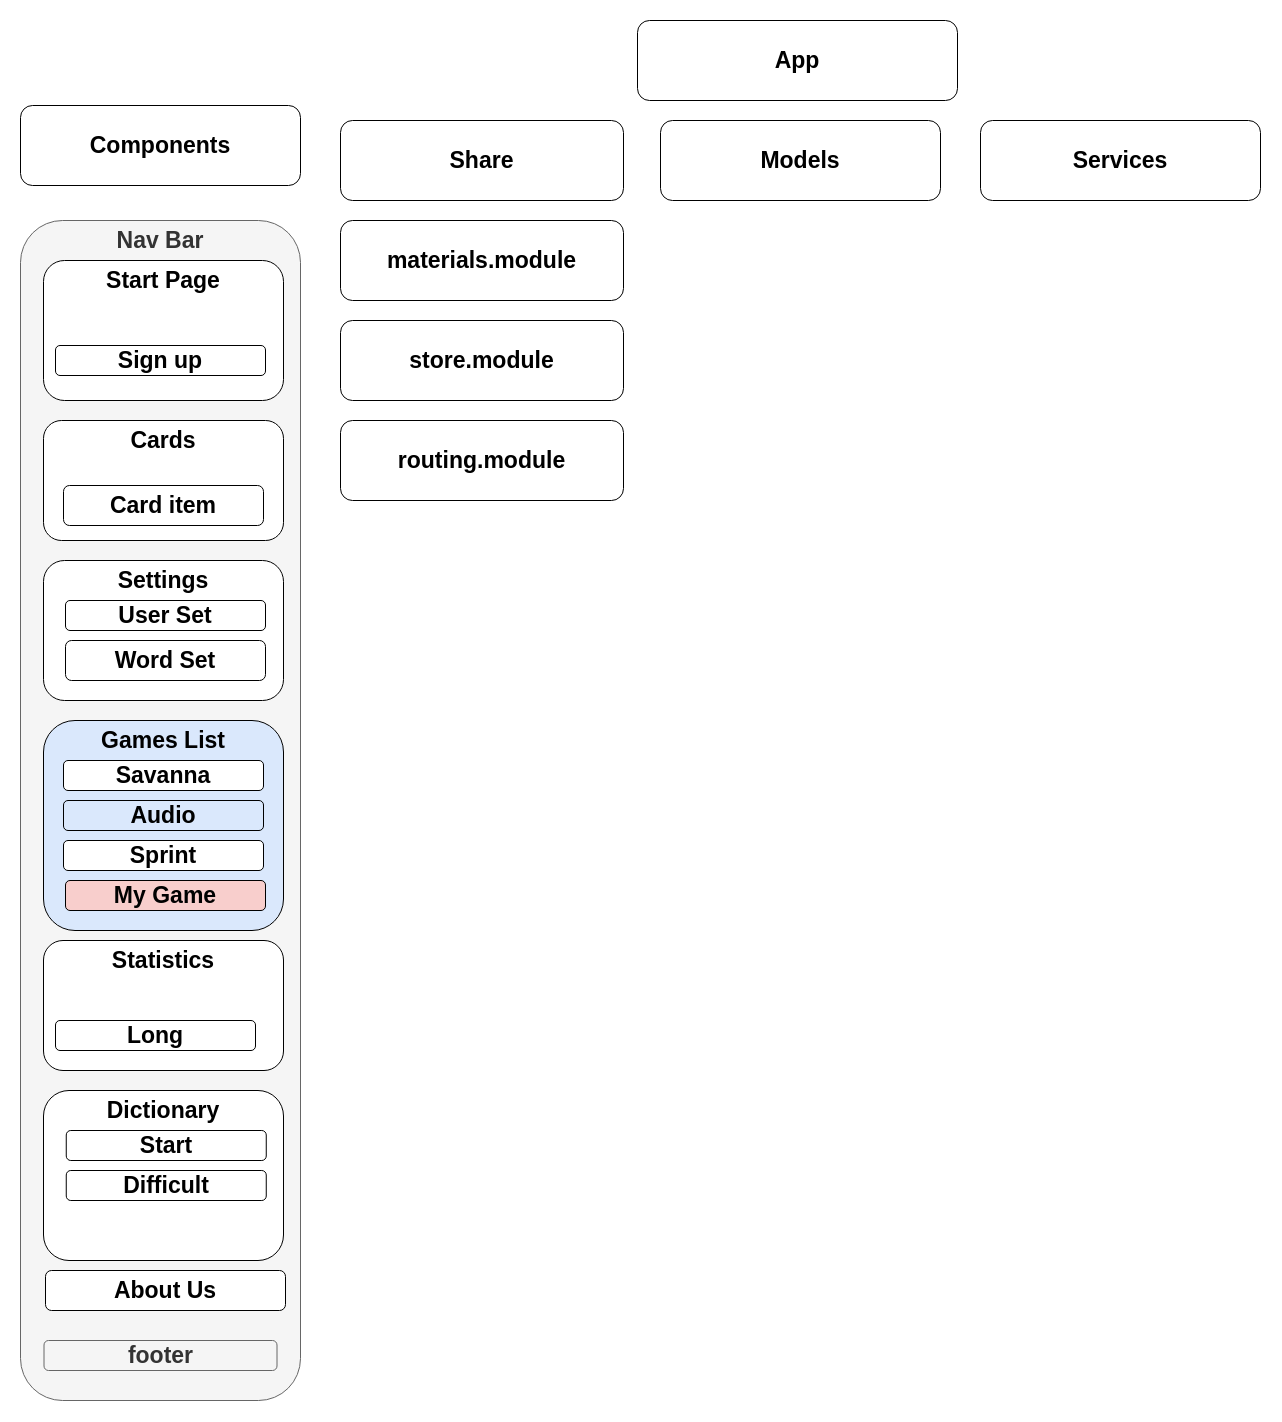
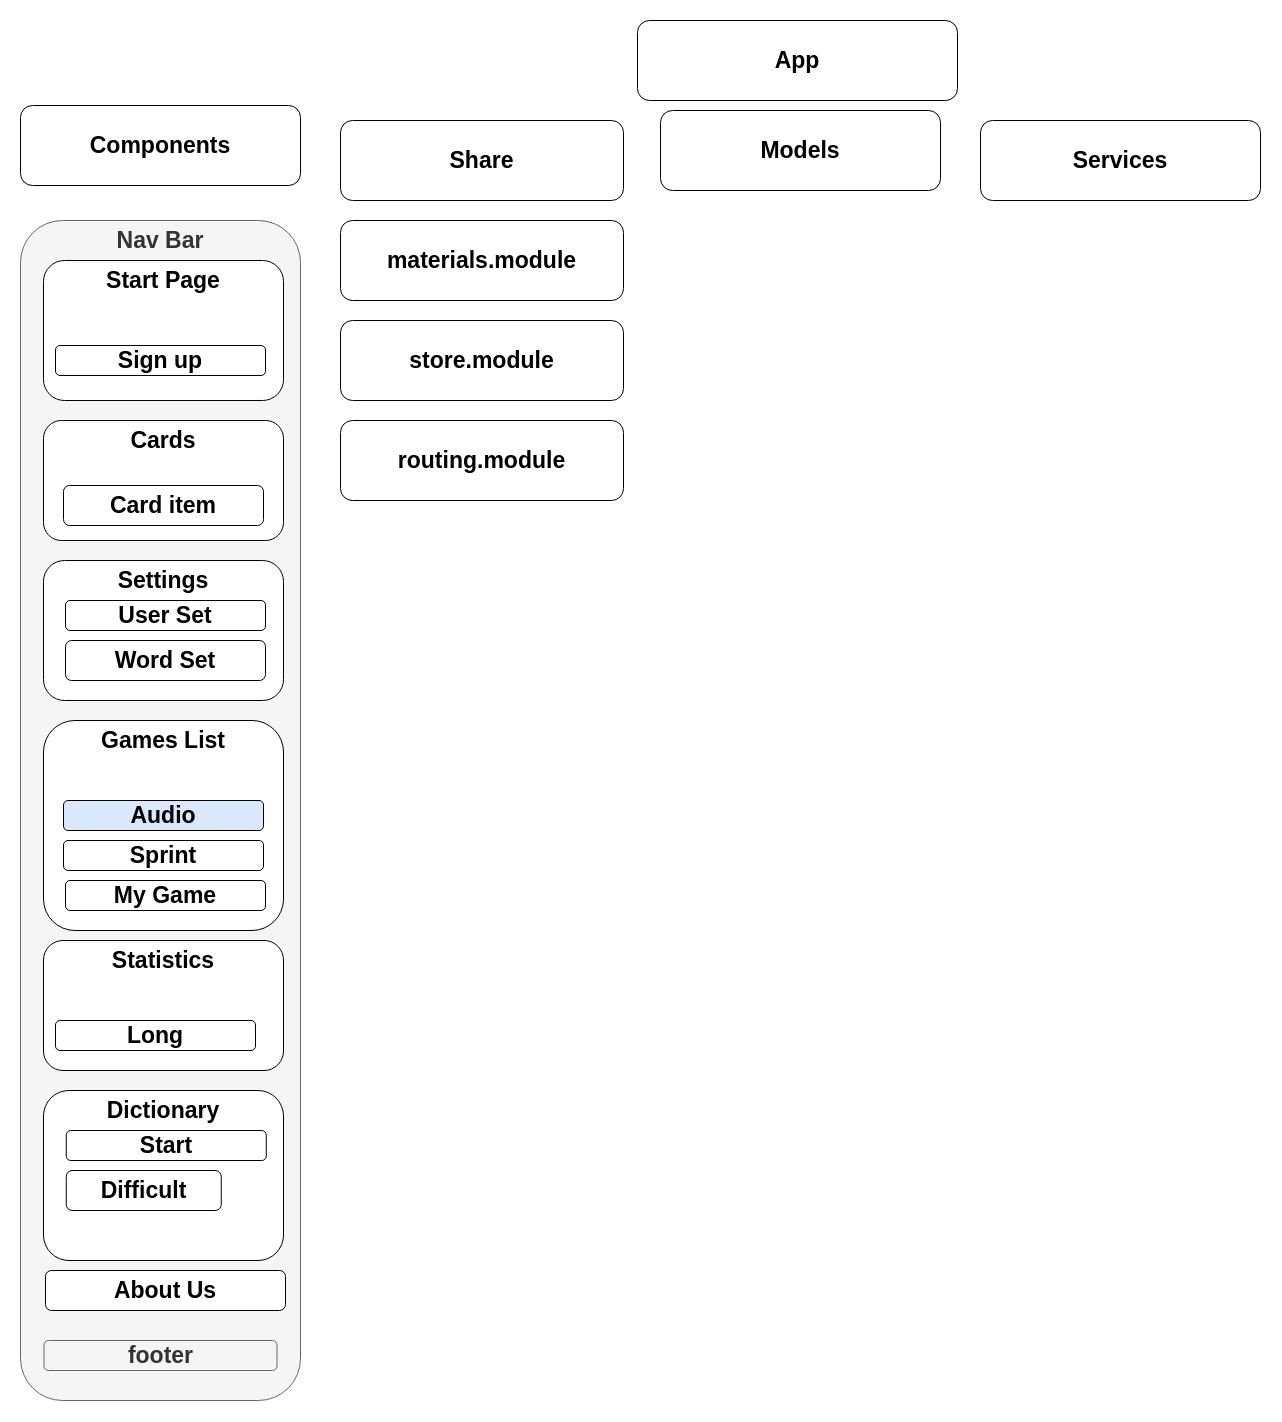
- <mxCell id="5" value="&lt;span style=&quot;font-size: 23px&quot;&gt;&lt;b&gt;Models&lt;/b&gt;&lt;/span&gt;" style="rounded=1;whiteSpace=wrap;html=1;" parent="1" vertex="1"><mxGeometry x="660" y="120" width="280" height="80" as="geometry" /></mxCell>
+ <mxCell id="5" value="&lt;span style=&quot;font-size: 23px&quot;&gt;&lt;b&gt;Models&lt;/b&gt;&lt;/span&gt;" style="rounded=1;whiteSpace=wrap;html=1;" parent="1" vertex="1"><mxGeometry x="660" y="110" width="280" height="80" as="geometry" /></mxCell>
- <mxCell id="18" value="&lt;span style=&quot;font-size: 23px&quot;&gt;&lt;b&gt;Games List&lt;/b&gt;&lt;/span&gt;" style="rounded=1;whiteSpace=wrap;html=1;verticalAlign=top;fillColor=#dae8fc;" parent="1" vertex="1"><mxGeometry x="43" y="720" width="240" height="210" as="geometry" /></mxCell>
+ <mxCell id="18" value="&lt;span style=&quot;font-size: 23px&quot;&gt;&lt;b&gt;Games List&lt;/b&gt;&lt;/span&gt;" style="rounded=1;whiteSpace=wrap;html=1;verticalAlign=top;" parent="1" vertex="1"><mxGeometry x="43" y="720" width="240" height="210" as="geometry" /></mxCell>
- <mxCell id="19" value="&lt;font style=&quot;font-size: 23px&quot;&gt;Savanna&lt;/font&gt;" style="rounded=1;whiteSpace=wrap;html=1;fontSize=20;fontStyle=1" parent="1" vertex="1"><mxGeometry x="63" y="760" width="200" height="30" as="geometry" /></mxCell>
- <mxCell id="22" value="&lt;span style=&quot;font-size: 23px&quot;&gt;&lt;b&gt;My Game&lt;/b&gt;&lt;/span&gt;" style="rounded=1;whiteSpace=wrap;html=1;fillColor=#f8cecc;" parent="1" vertex="1"><mxGeometry x="65" y="880" width="200" height="30" as="geometry" /></mxCell>
+ <mxCell id="22" value="&lt;span style=&quot;font-size: 23px&quot;&gt;&lt;b&gt;My Game&lt;/b&gt;&lt;/span&gt;" style="rounded=1;whiteSpace=wrap;html=1;" parent="1" vertex="1"><mxGeometry x="65" y="880" width="200" height="30" as="geometry" /></mxCell>
- <mxCell id="29" value="&lt;span style=&quot;font-size: 23px&quot;&gt;&lt;b&gt;Difficult&lt;/b&gt;&lt;/span&gt;" style="rounded=1;whiteSpace=wrap;html=1;" parent="1" vertex="1"><mxGeometry x="65.75" y="1170" width="200" height="30" as="geometry" /></mxCell>
+ <mxCell id="29" value="&lt;span style=&quot;font-size: 23px&quot;&gt;&lt;b&gt;Difficult&lt;/b&gt;&lt;/span&gt;" style="rounded=1;whiteSpace=wrap;html=1;" parent="1" vertex="1"><mxGeometry x="65.75" y="1170" width="155" height="40" as="geometry" /></mxCell>
